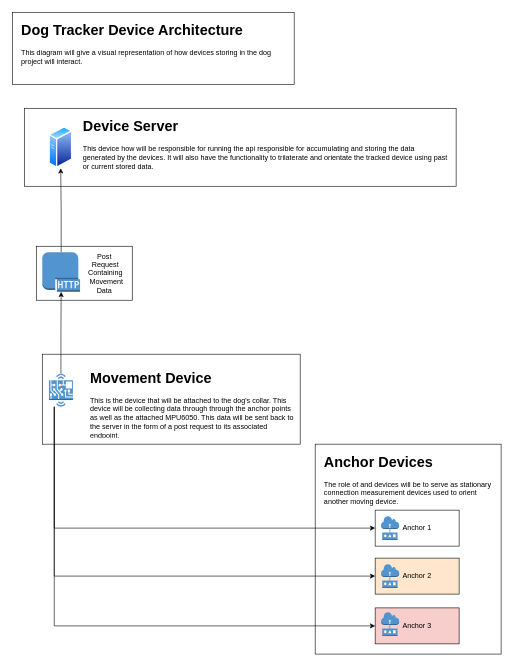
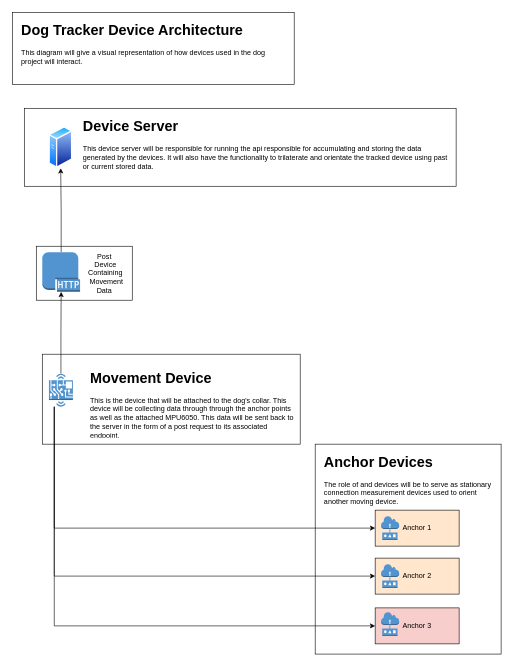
- <mxCell id="6" value="&lt;h1&gt;Dog Tracker Device Architecture&lt;/h1&gt;&lt;p&gt;This diagram will give a visual representation of how devices storing in the dog project will interact.&lt;/p&gt;" style="text;html=1;strokeColor=none;fillColor=none;spacing=5;spacingTop=-20;whiteSpace=wrap;overflow=hidden;rounded=0;" vertex="1" parent="1"><mxGeometry x="30" y="30" width="450" height="100" as="geometry" /></mxCell>
+ <mxCell id="6" value="&lt;h1&gt;Dog Tracker Device Architecture&lt;/h1&gt;&lt;p&gt;This diagram will give a visual representation of how devices used in the dog project will interact.&lt;/p&gt;" style="text;html=1;strokeColor=none;fillColor=none;spacing=5;spacingTop=-20;whiteSpace=wrap;overflow=hidden;rounded=0;" vertex="1" parent="1"><mxGeometry x="30" y="30" width="450" height="100" as="geometry" /></mxCell>
- <mxCell id="25" value="&lt;h1&gt;Device Server&lt;/h1&gt;&lt;p&gt;This device how will be responsible for running the api responsible for accumulating and storing the data generated by the devices. It will also have the functionality to trilaterate and orientate the tracked device using past or current stored data.&amp;nbsp;&lt;/p&gt;" style="text;html=1;strokeColor=none;fillColor=none;spacing=5;spacingTop=-20;whiteSpace=wrap;overflow=hidden;rounded=0;" vertex="1" parent="1"><mxGeometry x="133" y="190" width="617" height="110" as="geometry" /></mxCell>
+ <mxCell id="25" value="&lt;h1&gt;Device Server&lt;/h1&gt;&lt;p&gt;This device server will be responsible for running the api responsible for accumulating and storing the data generated by the devices. It will also have the functionality to trilaterate and orientate the tracked device using past or current stored data.&amp;nbsp;&lt;/p&gt;" style="text;html=1;strokeColor=none;fillColor=none;spacing=5;spacingTop=-20;whiteSpace=wrap;overflow=hidden;rounded=0;" vertex="1" parent="1"><mxGeometry x="133" y="190" width="617" height="110" as="geometry" /></mxCell>
- <mxCell id="24" value="Post&amp;nbsp;&lt;br&gt;Request&lt;br&gt;Containing&lt;br&gt;&amp;nbsp;Movement&lt;br&gt;Data&amp;nbsp;" style="text;html=1;align=center;verticalAlign=middle;resizable=0;points=[];autosize=1;strokeColor=none;fillColor=none;" vertex="1" parent="1"><mxGeometry x="140" y="415" width="70" height="80" as="geometry" /></mxCell>
+ <mxCell id="24" value="Post&amp;nbsp;&lt;br&gt;Device&lt;br&gt;Containing&lt;br&gt;&amp;nbsp;Movement&lt;br&gt;Data&amp;nbsp;" style="text;html=1;align=center;verticalAlign=middle;resizable=0;points=[];autosize=1;strokeColor=none;fillColor=none;" vertex="1" parent="1"><mxGeometry x="140" y="415" width="70" height="80" as="geometry" /></mxCell>
- <mxCell id="10" value="Anchor 1" style="rounded=0;whiteSpace=wrap;html=1;" vertex="1" parent="1"><mxGeometry x="625" y="850" width="140" height="60" as="geometry" /></mxCell>
+ <mxCell id="10" value="Anchor 1" style="rounded=0;whiteSpace=wrap;html=1;fillColor=#ffe6cc;" vertex="1" parent="1"><mxGeometry x="625" y="850" width="140" height="60" as="geometry" /></mxCell>
